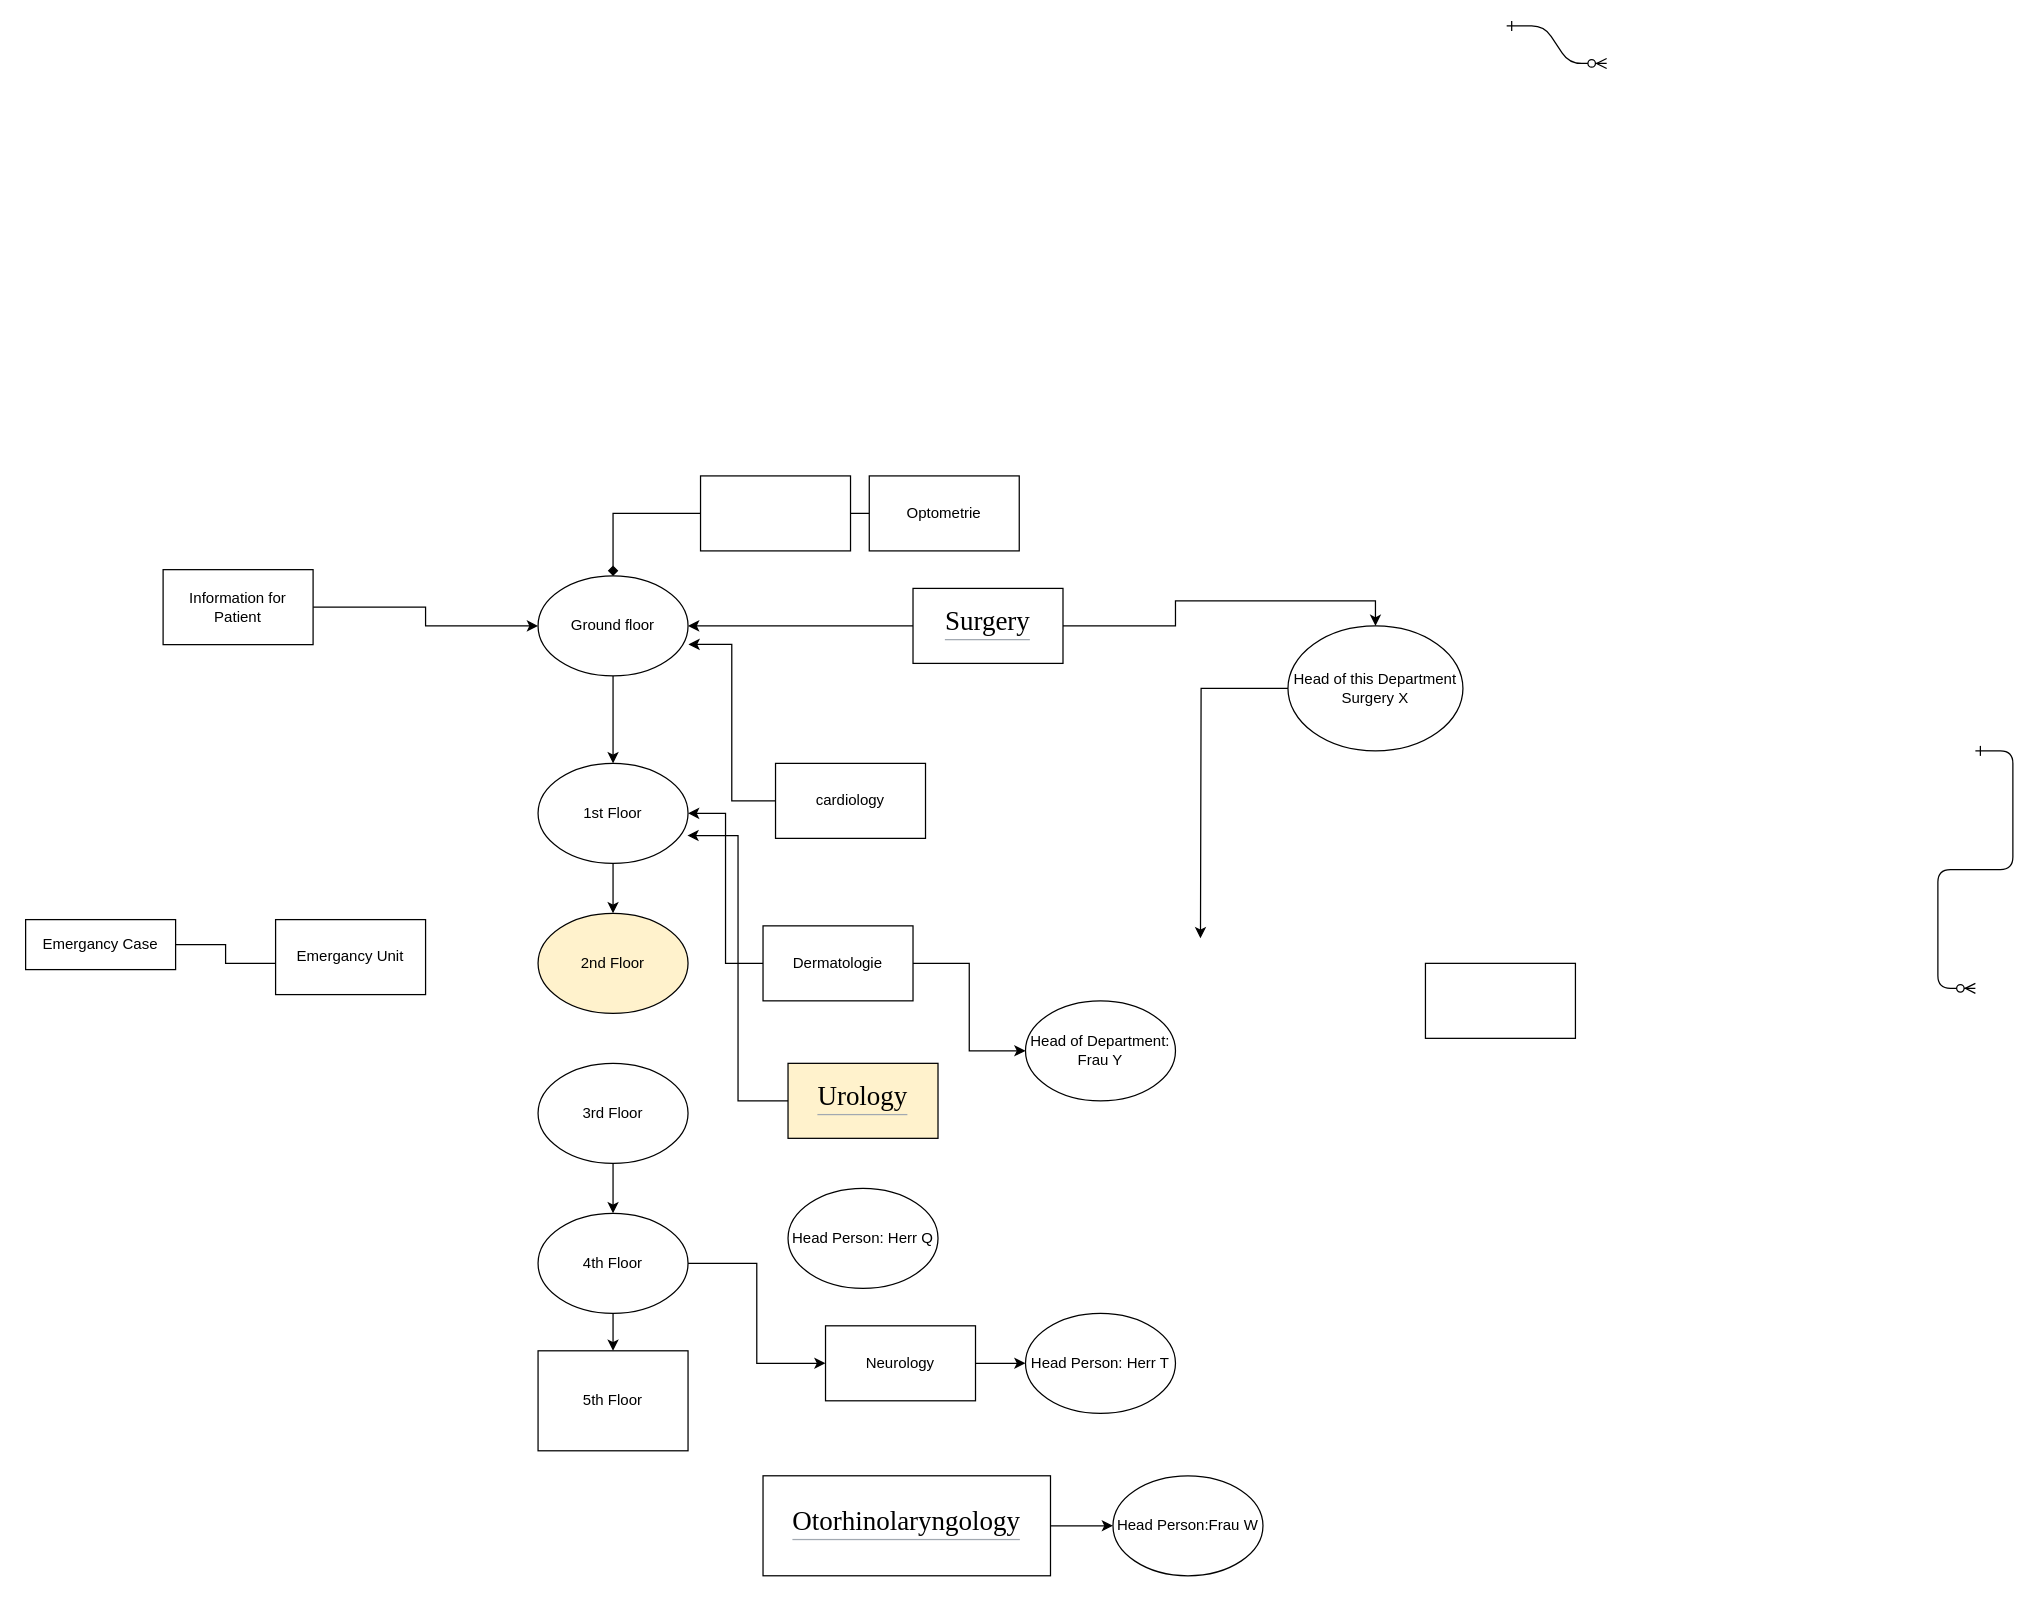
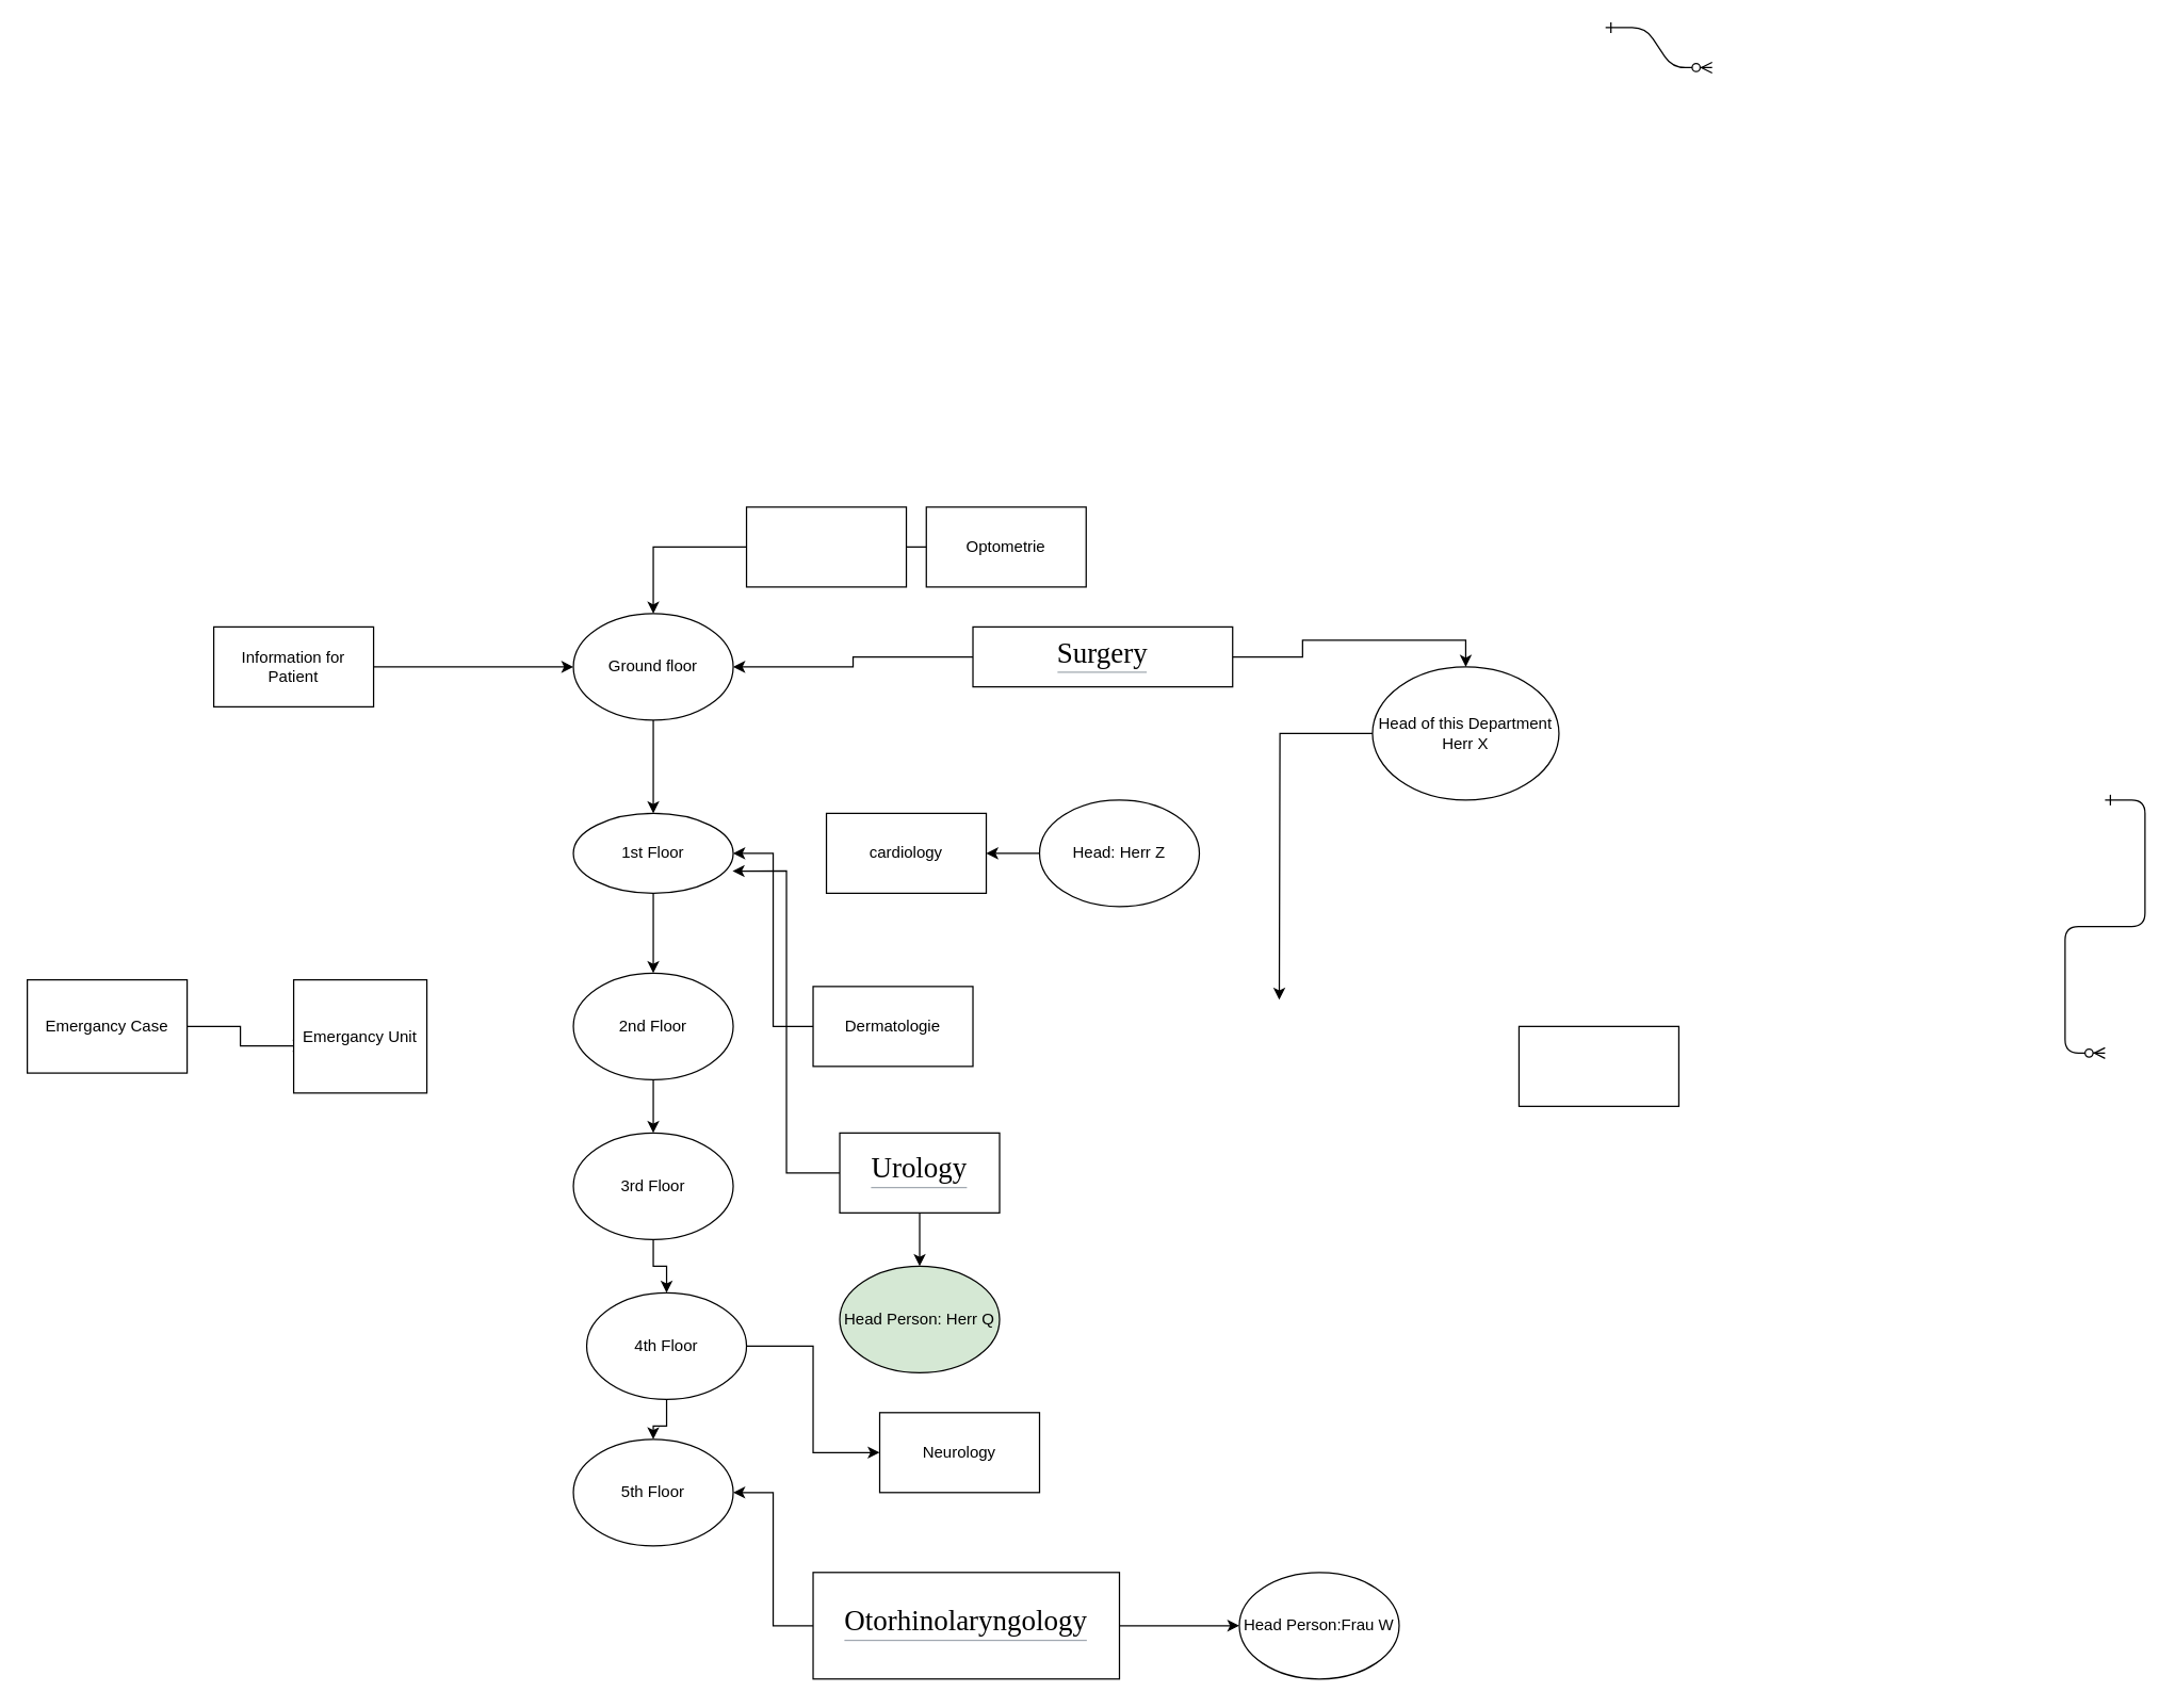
- <mxCell id="7" style="edgeStyle=orthogonalEdgeStyle;rounded=0;orthogonalLoop=1;jettySize=auto;html=1;entryX=0.5;entryY=0;entryDx=0;entryDy=0;endArrow=diamond;" edge="1" parent="1" source="8" target="24"><mxGeometry relative="1" as="geometry" /></mxCell>
+ <mxCell id="7" style="edgeStyle=orthogonalEdgeStyle;rounded=0;orthogonalLoop=1;jettySize=auto;html=1;entryX=0.5;entryY=0;entryDx=0;entryDy=0;" edge="1" parent="1" source="8" target="24"><mxGeometry relative="1" as="geometry" /></mxCell>
- <mxCell id="30" value="Information for Patient" style="rounded=0;whiteSpace=wrap;html=1;" vertex="1" parent="1"><mxGeometry x="130" y="455" width="120" height="60" as="geometry" /></mxCell>
+ <mxCell id="30" value="Information for Patient" style="rounded=0;whiteSpace=wrap;html=1;" vertex="1" parent="1"><mxGeometry x="160" y="470" width="120" height="60" as="geometry" /></mxCell>
- <mxCell id="16" value="&#10;&#10;&lt;h1 id=&quot;firstHeading&quot; class=&quot;firstHeading&quot; style=&quot;color: rgb(0, 0, 0); margin: 0px 0px 0.25em; padding: 0px; overflow: visible; border-bottom: 1px solid rgb(162, 169, 177); font-size: 1.8em; font-weight: normal; font-family: &amp;quot;linux libertine&amp;quot;, georgia, times, serif; line-height: 1.3; font-style: normal; letter-spacing: normal; text-indent: 0px; text-transform: none; word-spacing: 0px;&quot;&gt;Surgery&lt;/h1&gt;&#10;&#10;" style="rounded=0;whiteSpace=wrap;html=1;" vertex="1" parent="1"><mxGeometry x="730" y="470" width="120" height="60" as="geometry" /></mxCell>
+ <mxCell id="16" value="&#10;&#10;&lt;h1 id=&quot;firstHeading&quot; class=&quot;firstHeading&quot; style=&quot;color: rgb(0, 0, 0); margin: 0px 0px 0.25em; padding: 0px; overflow: visible; border-bottom: 1px solid rgb(162, 169, 177); font-size: 1.8em; font-weight: normal; font-family: &amp;quot;linux libertine&amp;quot;, georgia, times, serif; line-height: 1.3; font-style: normal; letter-spacing: normal; text-indent: 0px; text-transform: none; word-spacing: 0px;&quot;&gt;Surgery&lt;/h1&gt;&#10;&#10;" style="rounded=0;whiteSpace=wrap;html=1;" vertex="1" parent="1"><mxGeometry x="730" y="470" width="195" height="45" as="geometry" /></mxCell>
- <mxCell id="21" value="Head of this Department Surgery X" style="ellipse;whiteSpace=wrap;html=1;" vertex="1" parent="1"><mxGeometry x="1030" y="500" width="140" height="100" as="geometry" /></mxCell>
+ <mxCell id="21" value="Head of this Department Herr X" style="ellipse;whiteSpace=wrap;html=1;" vertex="1" parent="1"><mxGeometry x="1030" y="500" width="140" height="100" as="geometry" /></mxCell>
- <mxCell id="25" style="edgeStyle=orthogonalEdgeStyle;rounded=0;orthogonalLoop=1;jettySize=auto;html=1;entryX=1.003;entryY=0.685;entryDx=0;entryDy=0;entryPerimeter=0;" edge="1" parent="1" source="26" target="24"><mxGeometry relative="1" as="geometry"><mxPoint x="570" y="530" as="targetPoint" /></mxGeometry></mxCell>
+ <mxCell id="27" style="edgeStyle=orthogonalEdgeStyle;rounded=0;orthogonalLoop=1;jettySize=auto;html=1;entryX=1;entryY=0.5;entryDx=0;entryDy=0;" edge="1" parent="1" source="28" target="26"><mxGeometry relative="1" as="geometry" /></mxCell>
+ <mxCell id="28" value="Head: Herr Z" style="ellipse;whiteSpace=wrap;html=1;" vertex="1" parent="1"><mxGeometry x="780" y="600" width="120" height="80" as="geometry" /></mxCell>
- <mxCell id="32" value="1st Floor" style="ellipse;whiteSpace=wrap;html=1;" vertex="1" parent="1"><mxGeometry x="430" y="610" width="120" height="80" as="geometry" /></mxCell>
+ <mxCell id="32" value="1st Floor" style="ellipse;whiteSpace=wrap;html=1;" vertex="1" parent="1"><mxGeometry x="430" y="610" width="120" height="60" as="geometry" /></mxCell>
- <mxCell id="45" value="Emergancy Case" style="rounded=0;whiteSpace=wrap;html=1;" vertex="1" parent="1"><mxGeometry x="20" y="735" width="120" height="40" as="geometry" /></mxCell>
+ <mxCell id="45" value="Emergancy Case" style="rounded=0;whiteSpace=wrap;html=1;" vertex="1" parent="1"><mxGeometry x="20" y="735" width="120" height="70" as="geometry" /></mxCell>
- <mxCell id="47" value="Emergancy Unit" style="rounded=0;whiteSpace=wrap;html=1;" vertex="1" parent="1"><mxGeometry x="220" y="735" width="120" height="60" as="geometry" /></mxCell>
+ <mxCell id="47" value="Emergancy Unit" style="rounded=0;whiteSpace=wrap;html=1;" vertex="1" parent="1"><mxGeometry x="220" y="735" width="100" height="85" as="geometry" /></mxCell>
- <mxCell id="34" value="2nd Floor" style="ellipse;whiteSpace=wrap;html=1;fillColor=#fff2cc;" vertex="1" parent="1"><mxGeometry x="430" y="730" width="120" height="80" as="geometry" /></mxCell>
+ <mxCell id="34" value="2nd Floor" style="ellipse;whiteSpace=wrap;html=1;" vertex="1" parent="1"><mxGeometry x="430" y="730" width="120" height="80" as="geometry" /></mxCell>
- <mxCell id="4" style="edgeStyle=orthogonalEdgeStyle;rounded=0;orthogonalLoop=1;jettySize=auto;html=1;entryX=0;entryY=0.5;entryDx=0;entryDy=0;" edge="1" parent="1" source="6" target="22"><mxGeometry relative="1" as="geometry" /></mxCell>
+ <mxCell id="33" value="" style="edgeStyle=orthogonalEdgeStyle;rounded=0;orthogonalLoop=1;jettySize=auto;html=1;" edge="1" parent="1" source="34" target="36"><mxGeometry relative="1" as="geometry" /></mxCell>
- <mxCell id="22" value="Head of Department: Frau Y" style="ellipse;whiteSpace=wrap;html=1;" vertex="1" parent="1"><mxGeometry x="820" y="800" width="120" height="80" as="geometry" /></mxCell>
- <mxCell id="19" value="&#10;&#10;&lt;h1 id=&quot;firstHeading&quot; class=&quot;firstHeading&quot; style=&quot;color: rgb(0, 0, 0); margin: 0px 0px 0.25em; padding: 0px; overflow: visible; border-bottom: 1px solid rgb(162, 169, 177); font-size: 1.8em; font-weight: normal; font-family: &amp;quot;linux libertine&amp;quot;, georgia, times, serif; line-height: 1.3; font-style: normal; letter-spacing: normal; text-indent: 0px; text-transform: none; word-spacing: 0px;&quot;&gt;Urology&lt;/h1&gt;&#10;&#10;" style="rounded=0;whiteSpace=wrap;html=1;fillColor=#fff2cc;" vertex="1" parent="1"><mxGeometry x="630" y="850" width="120" height="60" as="geometry" /></mxCell>
+ <mxCell id="19" value="&#10;&#10;&lt;h1 id=&quot;firstHeading&quot; class=&quot;firstHeading&quot; style=&quot;color: rgb(0, 0, 0); margin: 0px 0px 0.25em; padding: 0px; overflow: visible; border-bottom: 1px solid rgb(162, 169, 177); font-size: 1.8em; font-weight: normal; font-family: &amp;quot;linux libertine&amp;quot;, georgia, times, serif; line-height: 1.3; font-style: normal; letter-spacing: normal; text-indent: 0px; text-transform: none; word-spacing: 0px;&quot;&gt;Urology&lt;/h1&gt;&#10;&#10;" style="rounded=0;whiteSpace=wrap;html=1;" vertex="1" parent="1"><mxGeometry x="630" y="850" width="120" height="60" as="geometry" /></mxCell>
+ <mxCell id="18" style="edgeStyle=orthogonalEdgeStyle;rounded=0;orthogonalLoop=1;jettySize=auto;html=1;exitX=0.5;exitY=1;exitDx=0;exitDy=0;entryX=0.5;entryY=0;entryDx=0;entryDy=0;" edge="1" parent="1" source="19" target="41"><mxGeometry relative="1" as="geometry" /></mxCell>
- <mxCell id="41" value="Head Person: Herr Q" style="ellipse;whiteSpace=wrap;html=1;" vertex="1" parent="1"><mxGeometry x="630" y="950" width="120" height="80" as="geometry" /></mxCell>
+ <mxCell id="41" value="Head Person: Herr Q" style="ellipse;whiteSpace=wrap;html=1;fillColor=#d5e8d4;" vertex="1" parent="1"><mxGeometry x="630" y="950" width="120" height="80" as="geometry" /></mxCell>
- <mxCell id="39" value="4th Floor&lt;br&gt;" style="ellipse;whiteSpace=wrap;html=1;" vertex="1" parent="1"><mxGeometry x="430" y="970" width="120" height="80" as="geometry" /></mxCell>
+ <mxCell id="39" value="4th Floor&lt;br&gt;" style="ellipse;whiteSpace=wrap;html=1;" vertex="1" parent="1"><mxGeometry x="440" y="970" width="120" height="80" as="geometry" /></mxCell>
- <mxCell id="9" style="edgeStyle=orthogonalEdgeStyle;rounded=0;orthogonalLoop=1;jettySize=auto;html=1;exitX=1;exitY=0.5;exitDx=0;exitDy=0;entryX=0;entryY=0.5;entryDx=0;entryDy=0;" edge="1" parent="1" source="10" target="43"><mxGeometry relative="1" as="geometry" /></mxCell>
- <mxCell id="43" value="Head Person: Herr T" style="ellipse;whiteSpace=wrap;html=1;" vertex="1" parent="1"><mxGeometry x="820" y="1050" width="120" height="80" as="geometry" /></mxCell>
- <mxCell id="40" value="5th Floor" style="whiteSpace=wrap;html=1;rounded=0;" vertex="1" parent="1"><mxGeometry x="430" y="1080" width="120" height="80" as="geometry" /></mxCell>
+ <mxCell id="40" value="5th Floor" style="ellipse;whiteSpace=wrap;html=1;" vertex="1" parent="1"><mxGeometry x="430" y="1080" width="120" height="80" as="geometry" /></mxCell>
+ <mxCell id="11" style="edgeStyle=orthogonalEdgeStyle;rounded=0;orthogonalLoop=1;jettySize=auto;html=1;entryX=1;entryY=0.5;entryDx=0;entryDy=0;" edge="1" parent="1" source="13" target="40"><mxGeometry relative="1" as="geometry" /></mxCell>
- <mxCell id="42" value="Head Person:Frau W" style="ellipse;whiteSpace=wrap;html=1;" vertex="1" parent="1"><mxGeometry x="890" y="1180" width="120" height="80" as="geometry" /></mxCell>
+ <mxCell id="42" value="Head Person:Frau W" style="ellipse;whiteSpace=wrap;html=1;" vertex="1" parent="1"><mxGeometry x="930" y="1180" width="120" height="80" as="geometry" /></mxCell>
